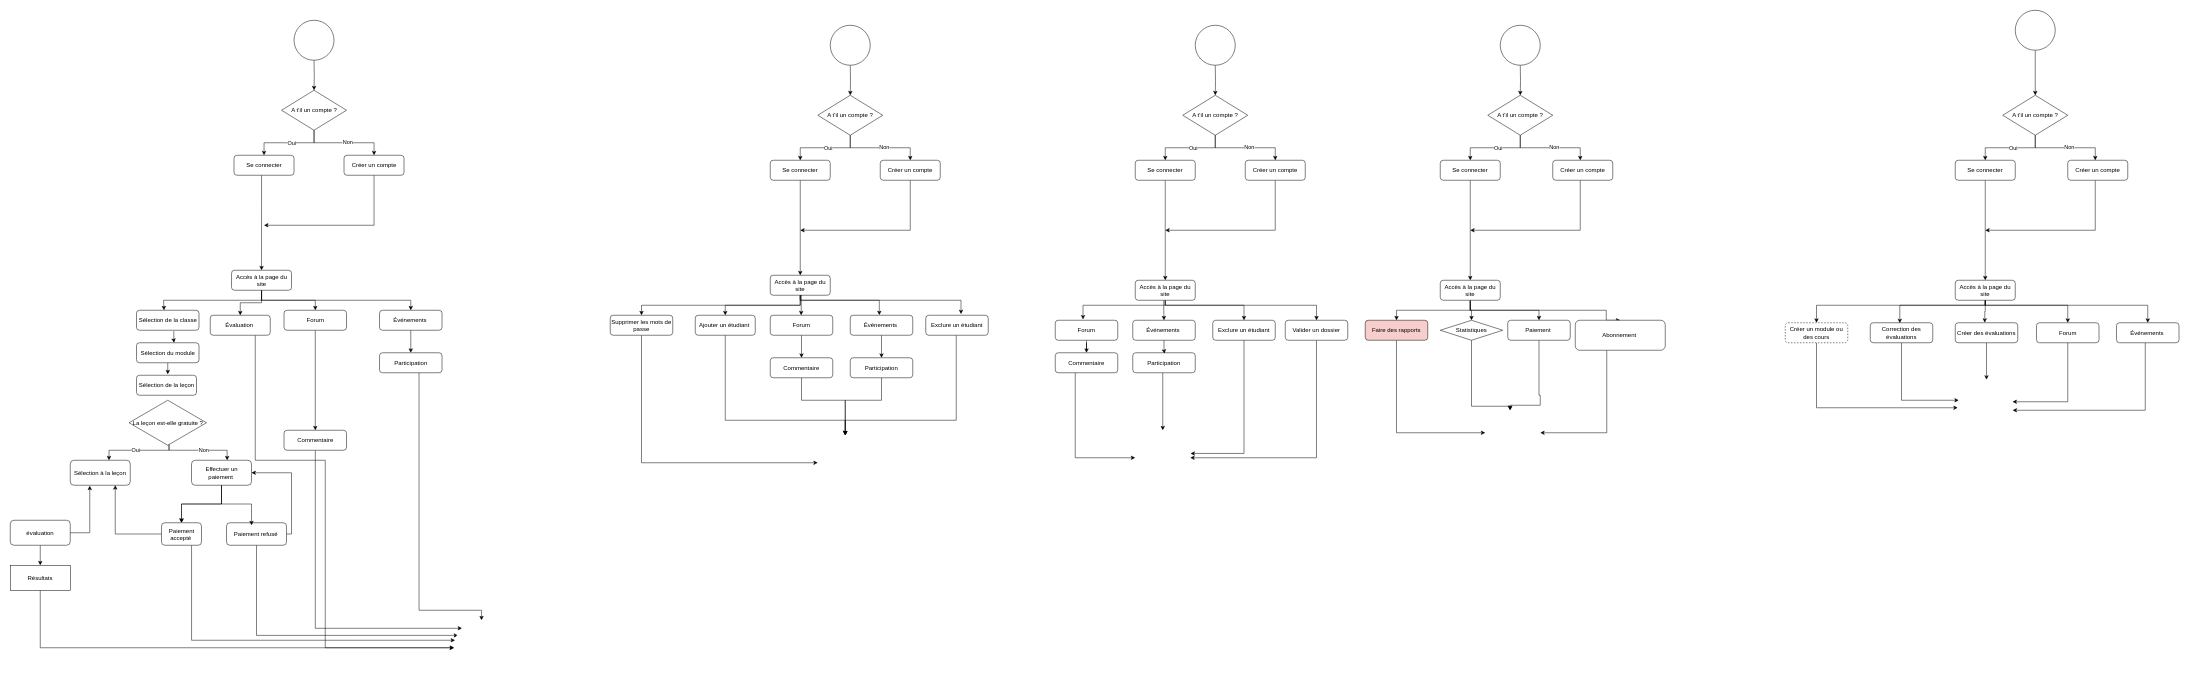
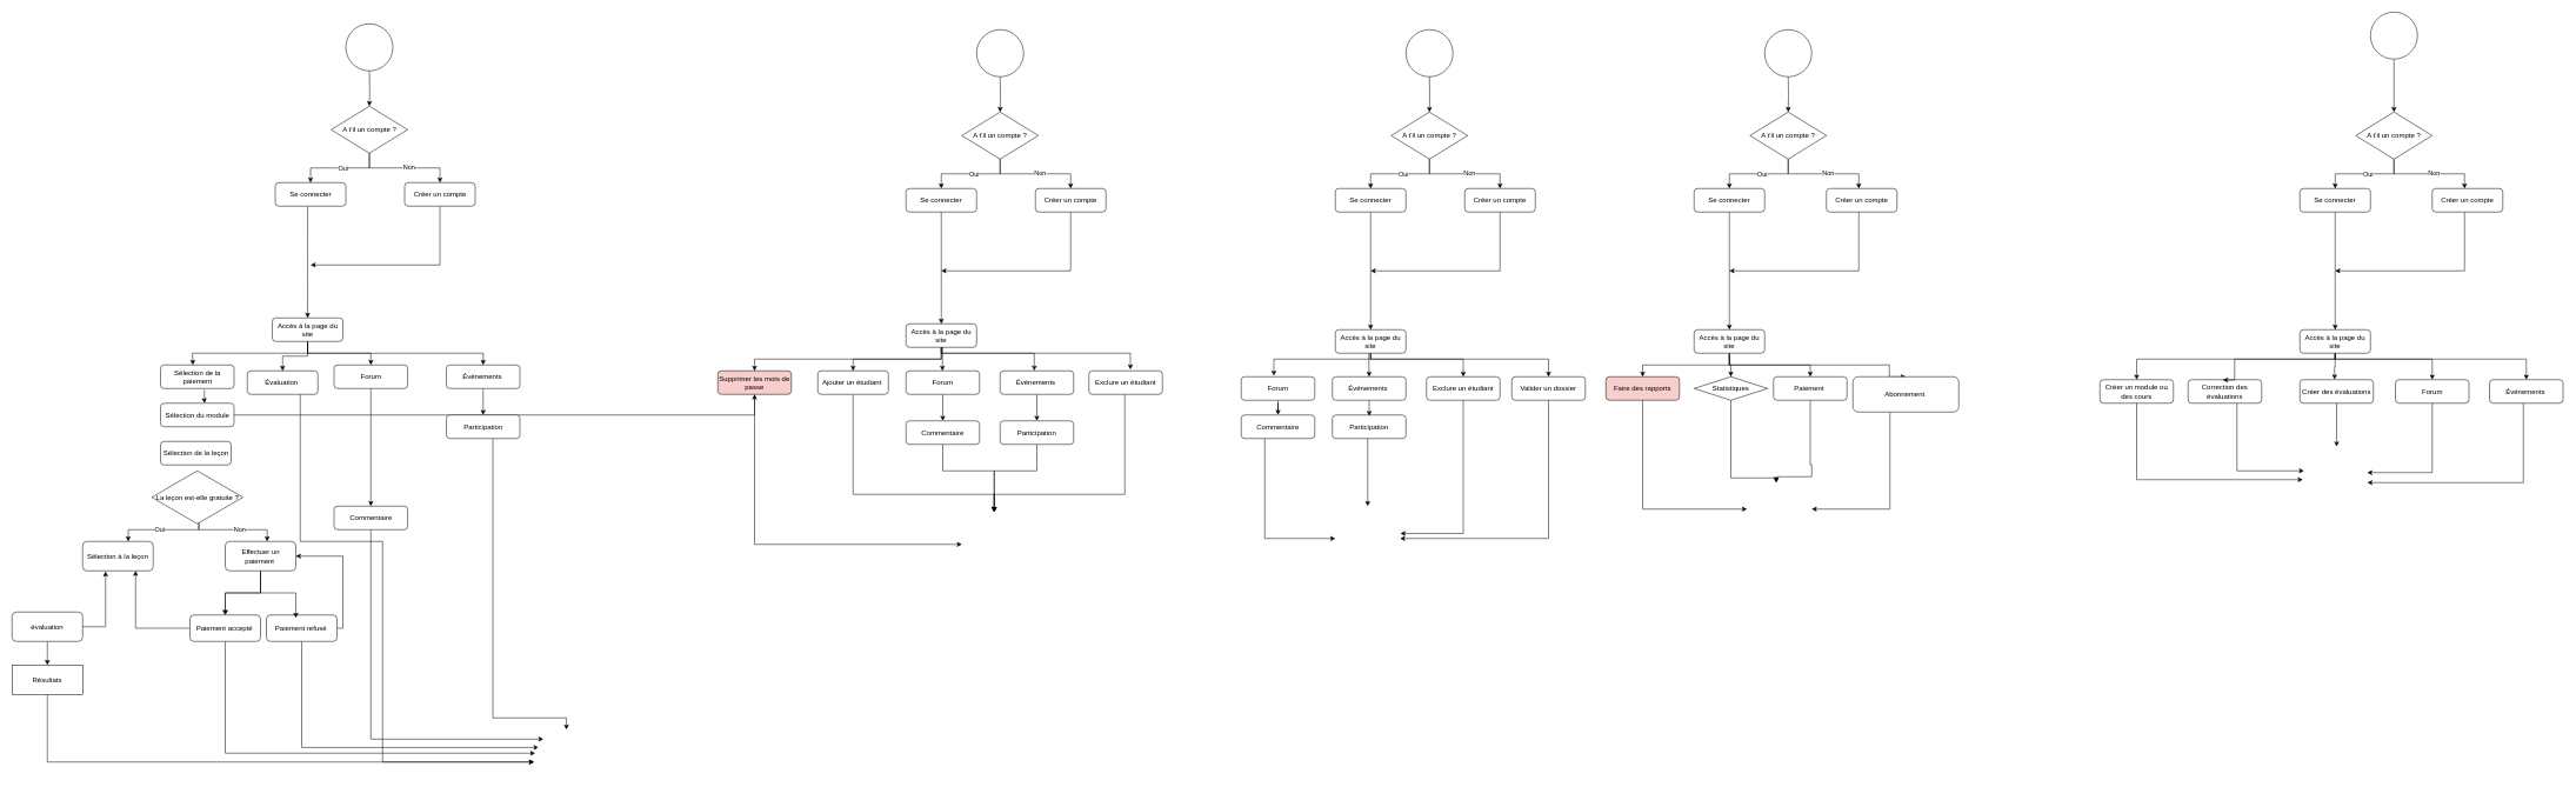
- <mxCell id="75" value="Sélection de la classe" style="whiteSpace=wrap;html=1;rounded=1;glass=0;strokeWidth=1;shadow=0;" parent="1" vertex="1"><mxGeometry x="272.5" y="620" width="125" height="40" as="geometry" /></mxCell>
+ <mxCell id="75" value="Sélection de la paiement" style="whiteSpace=wrap;html=1;rounded=1;glass=0;strokeWidth=1;shadow=0;" parent="1" vertex="1"><mxGeometry x="272.5" y="620" width="125" height="40" as="geometry" /></mxCell>
- <mxCell id="138" value="Supprimer les mots de passe" style="whiteSpace=wrap;html=1;rounded=1;glass=0;strokeWidth=1;shadow=0;" vertex="1" parent="1"><mxGeometry x="1220" y="630" width="125" height="40" as="geometry" /></mxCell>
+ <mxCell id="138" value="Supprimer les mots de passe" style="whiteSpace=wrap;html=1;rounded=1;glass=0;strokeWidth=1;shadow=0;fillColor=#f8cecc;" vertex="1" parent="1"><mxGeometry x="1220" y="630" width="125" height="40" as="geometry" /></mxCell>
- <mxCell id="157" value="Créer un module ou des cours" style="whiteSpace=wrap;html=1;rounded=1;glass=0;strokeWidth=1;shadow=0;dashed=1;" vertex="1" parent="1"><mxGeometry x="3570" y="645" width="125" height="40" as="geometry" /></mxCell>
+ <mxCell id="157" value="Créer un module ou des cours" style="whiteSpace=wrap;html=1;rounded=1;glass=0;strokeWidth=1;shadow=0;" vertex="1" parent="1"><mxGeometry x="3570" y="645" width="125" height="40" as="geometry" /></mxCell>
- <mxCell id="159" value="Correction des évaluations" style="whiteSpace=wrap;html=1;rounded=1;glass=0;strokeWidth=1;shadow=0;" vertex="1" parent="1"><mxGeometry x="3740" y="645" width="125" height="40" as="geometry" /></mxCell>
+ <mxCell id="159" value="Correction des évaluations" style="whiteSpace=wrap;html=1;rounded=1;glass=0;strokeWidth=1;shadow=0;" vertex="1" parent="1"><mxGeometry x="3720" y="645" width="125" height="40" as="geometry" /></mxCell>
- <mxCell id="25" style="edgeStyle=orthogonalEdgeStyle;rounded=0;orthogonalLoop=1;jettySize=auto;html=1;entryX=0.52;entryY=-0.051;entryDx=0;entryDy=0;entryPerimeter=0;" parent="1" source="26" target="8" edge="1"><mxGeometry relative="1" as="geometry"><mxPoint x="335" y="740" as="targetPoint" /></mxGeometry></mxCell>
+ <mxCell id="25" style="edgeStyle=orthogonalEdgeStyle;rounded=0;orthogonalLoop=1;jettySize=auto;html=1;" parent="1" source="26" target="138" edge="1"><mxGeometry relative="1" as="geometry"><mxPoint x="335" y="740" as="targetPoint" /></mxGeometry></mxCell>
- <mxCell id="20" value="Paiement accepté&amp;nbsp;" style="whiteSpace=wrap;html=1;rounded=1;" parent="1" vertex="1"><mxGeometry x="322.5" y="1045" width="80" height="45" as="geometry" /></mxCell>
+ <mxCell id="20" value="Paiement accepté&amp;nbsp;" style="whiteSpace=wrap;html=1;rounded=1;" parent="1" vertex="1"><mxGeometry x="322.5" y="1045" width="120" height="45" as="geometry" /></mxCell>
